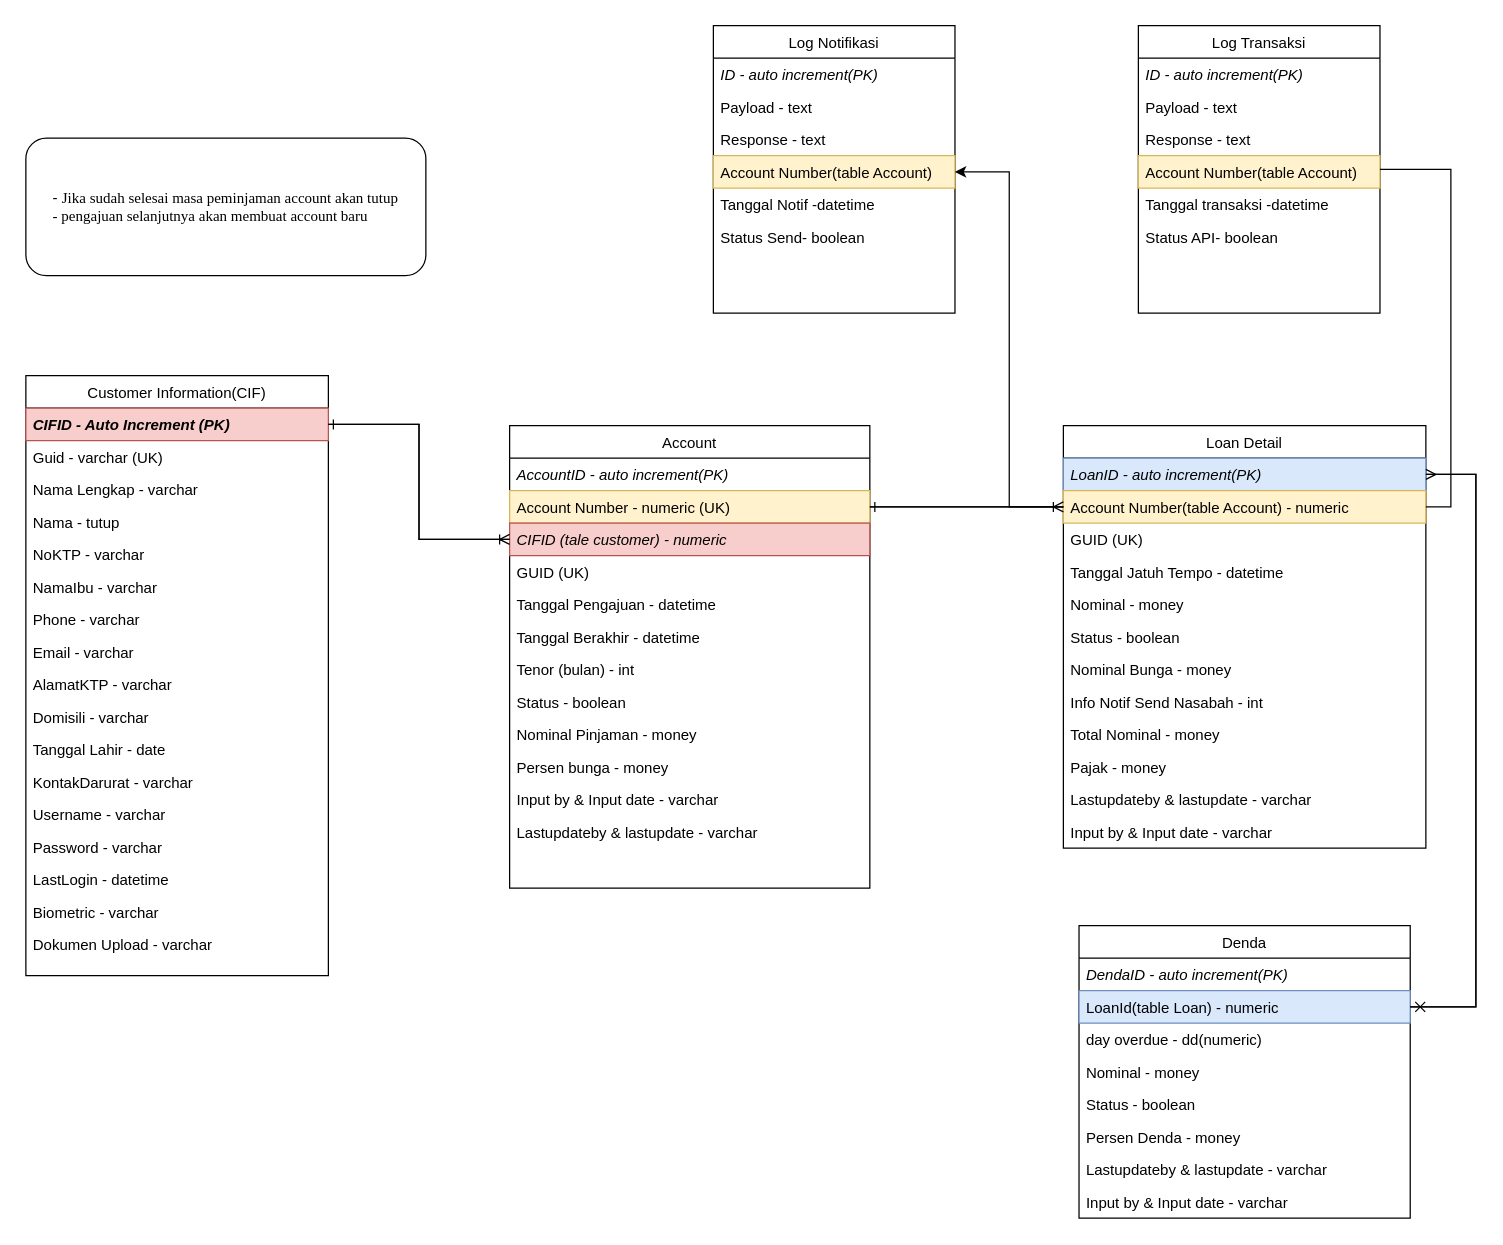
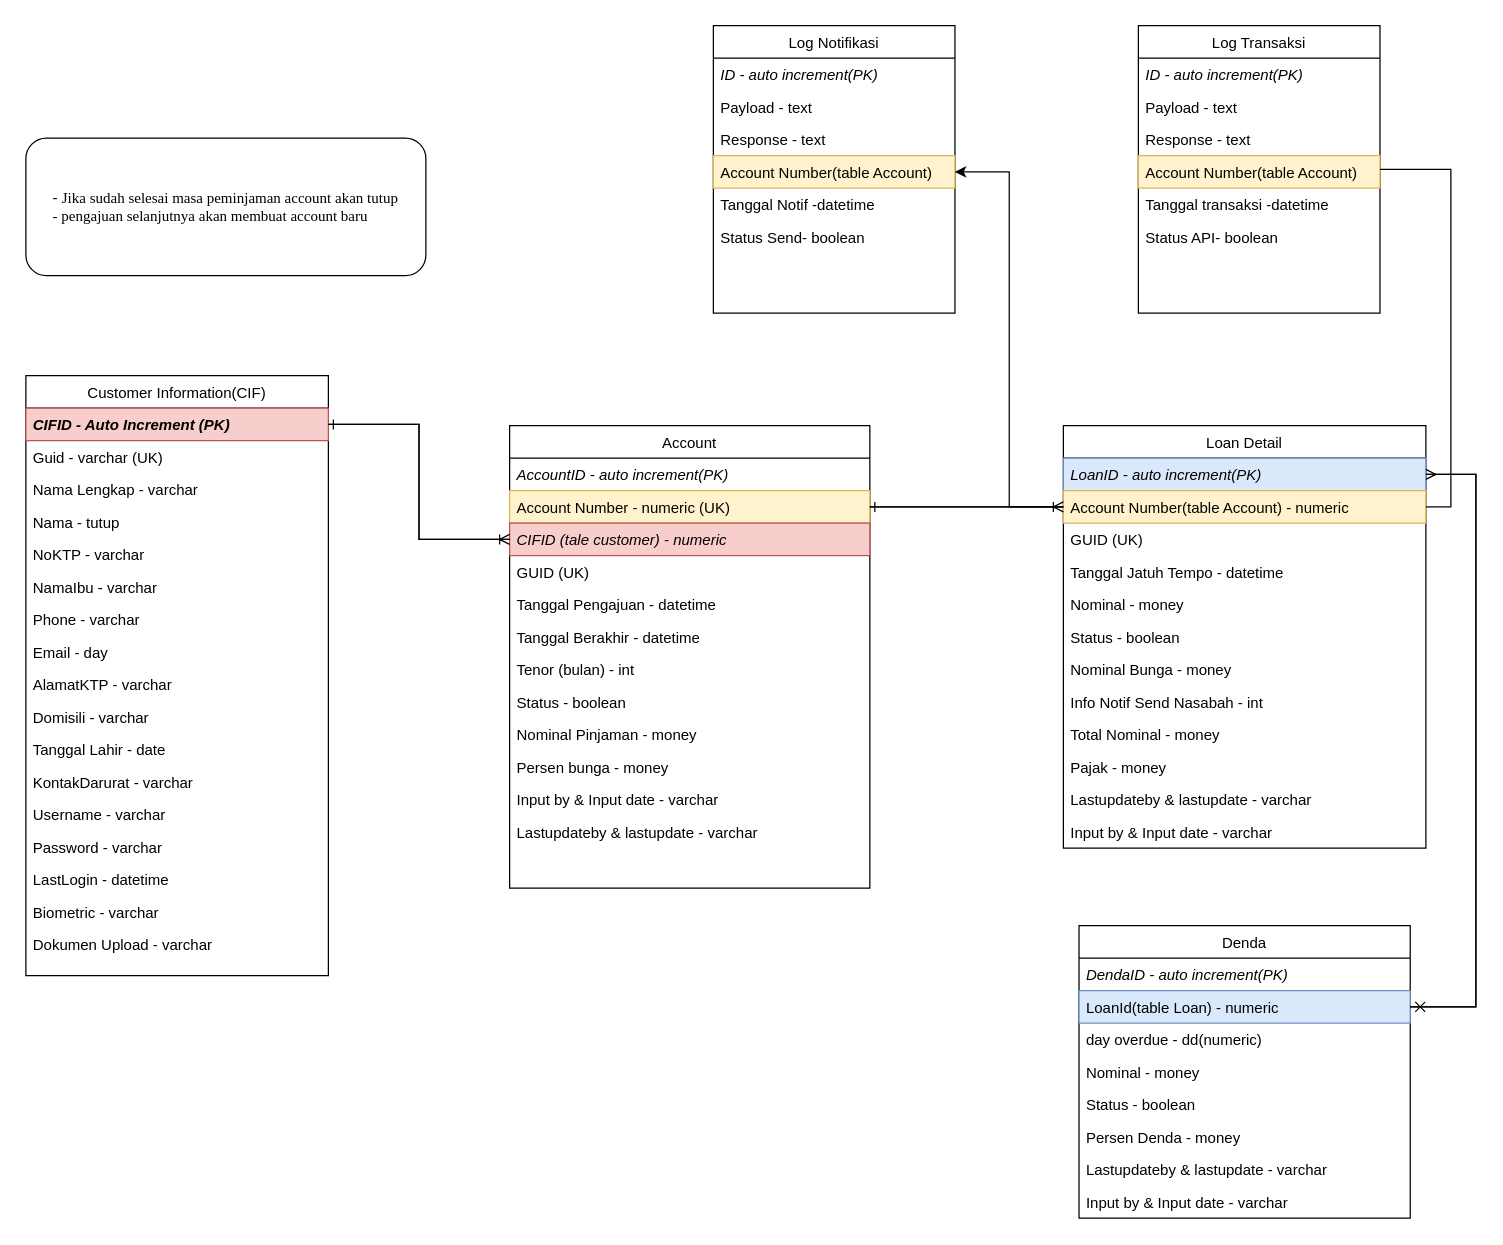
- <mxCell id="10" value="Email - varchar" style="text;align=left;verticalAlign=top;spacingLeft=4;spacingRight=4;overflow=hidden;rotatable=0;points=[[0,0.5],[1,0.5]];portConstraint=eastwest;rounded=0;shadow=0;html=0;" vertex="1" parent="2"><mxGeometry y="208" width="242" height="26" as="geometry" /></mxCell>
+ <mxCell id="10" value="Email - day" style="text;align=left;verticalAlign=top;spacingLeft=4;spacingRight=4;overflow=hidden;rotatable=0;points=[[0,0.5],[1,0.5]];portConstraint=eastwest;rounded=0;shadow=0;html=0;" vertex="1" parent="2"><mxGeometry y="208" width="242" height="26" as="geometry" /></mxCell>
